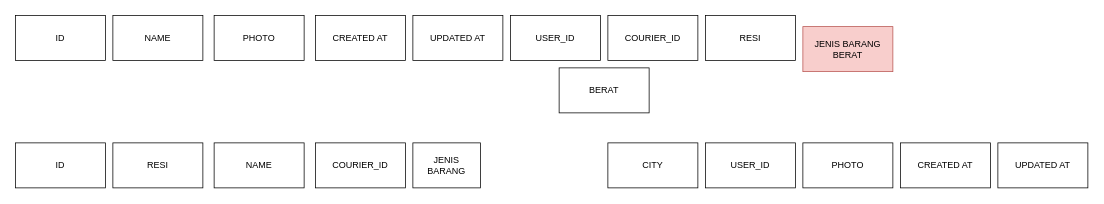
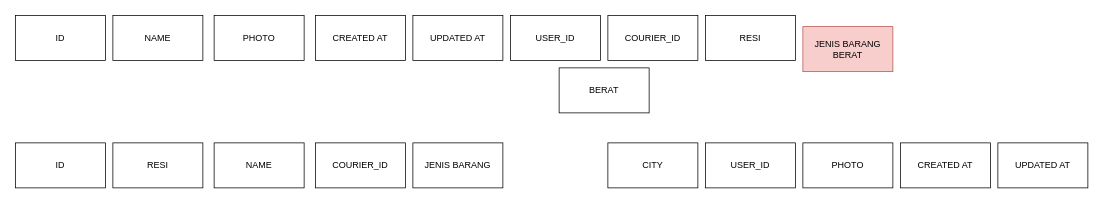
- <mxCell id="18" value="JENIS BARANG" style="rounded=0;whiteSpace=wrap;html=1;" vertex="1" parent="1"><mxGeometry x="550" y="190" width="90" height="60" as="geometry" /></mxCell>
+ <mxCell id="18" value="JENIS BARANG" style="rounded=0;whiteSpace=wrap;html=1;" vertex="1" parent="1"><mxGeometry x="550" y="190" width="120" height="60" as="geometry" /></mxCell>
